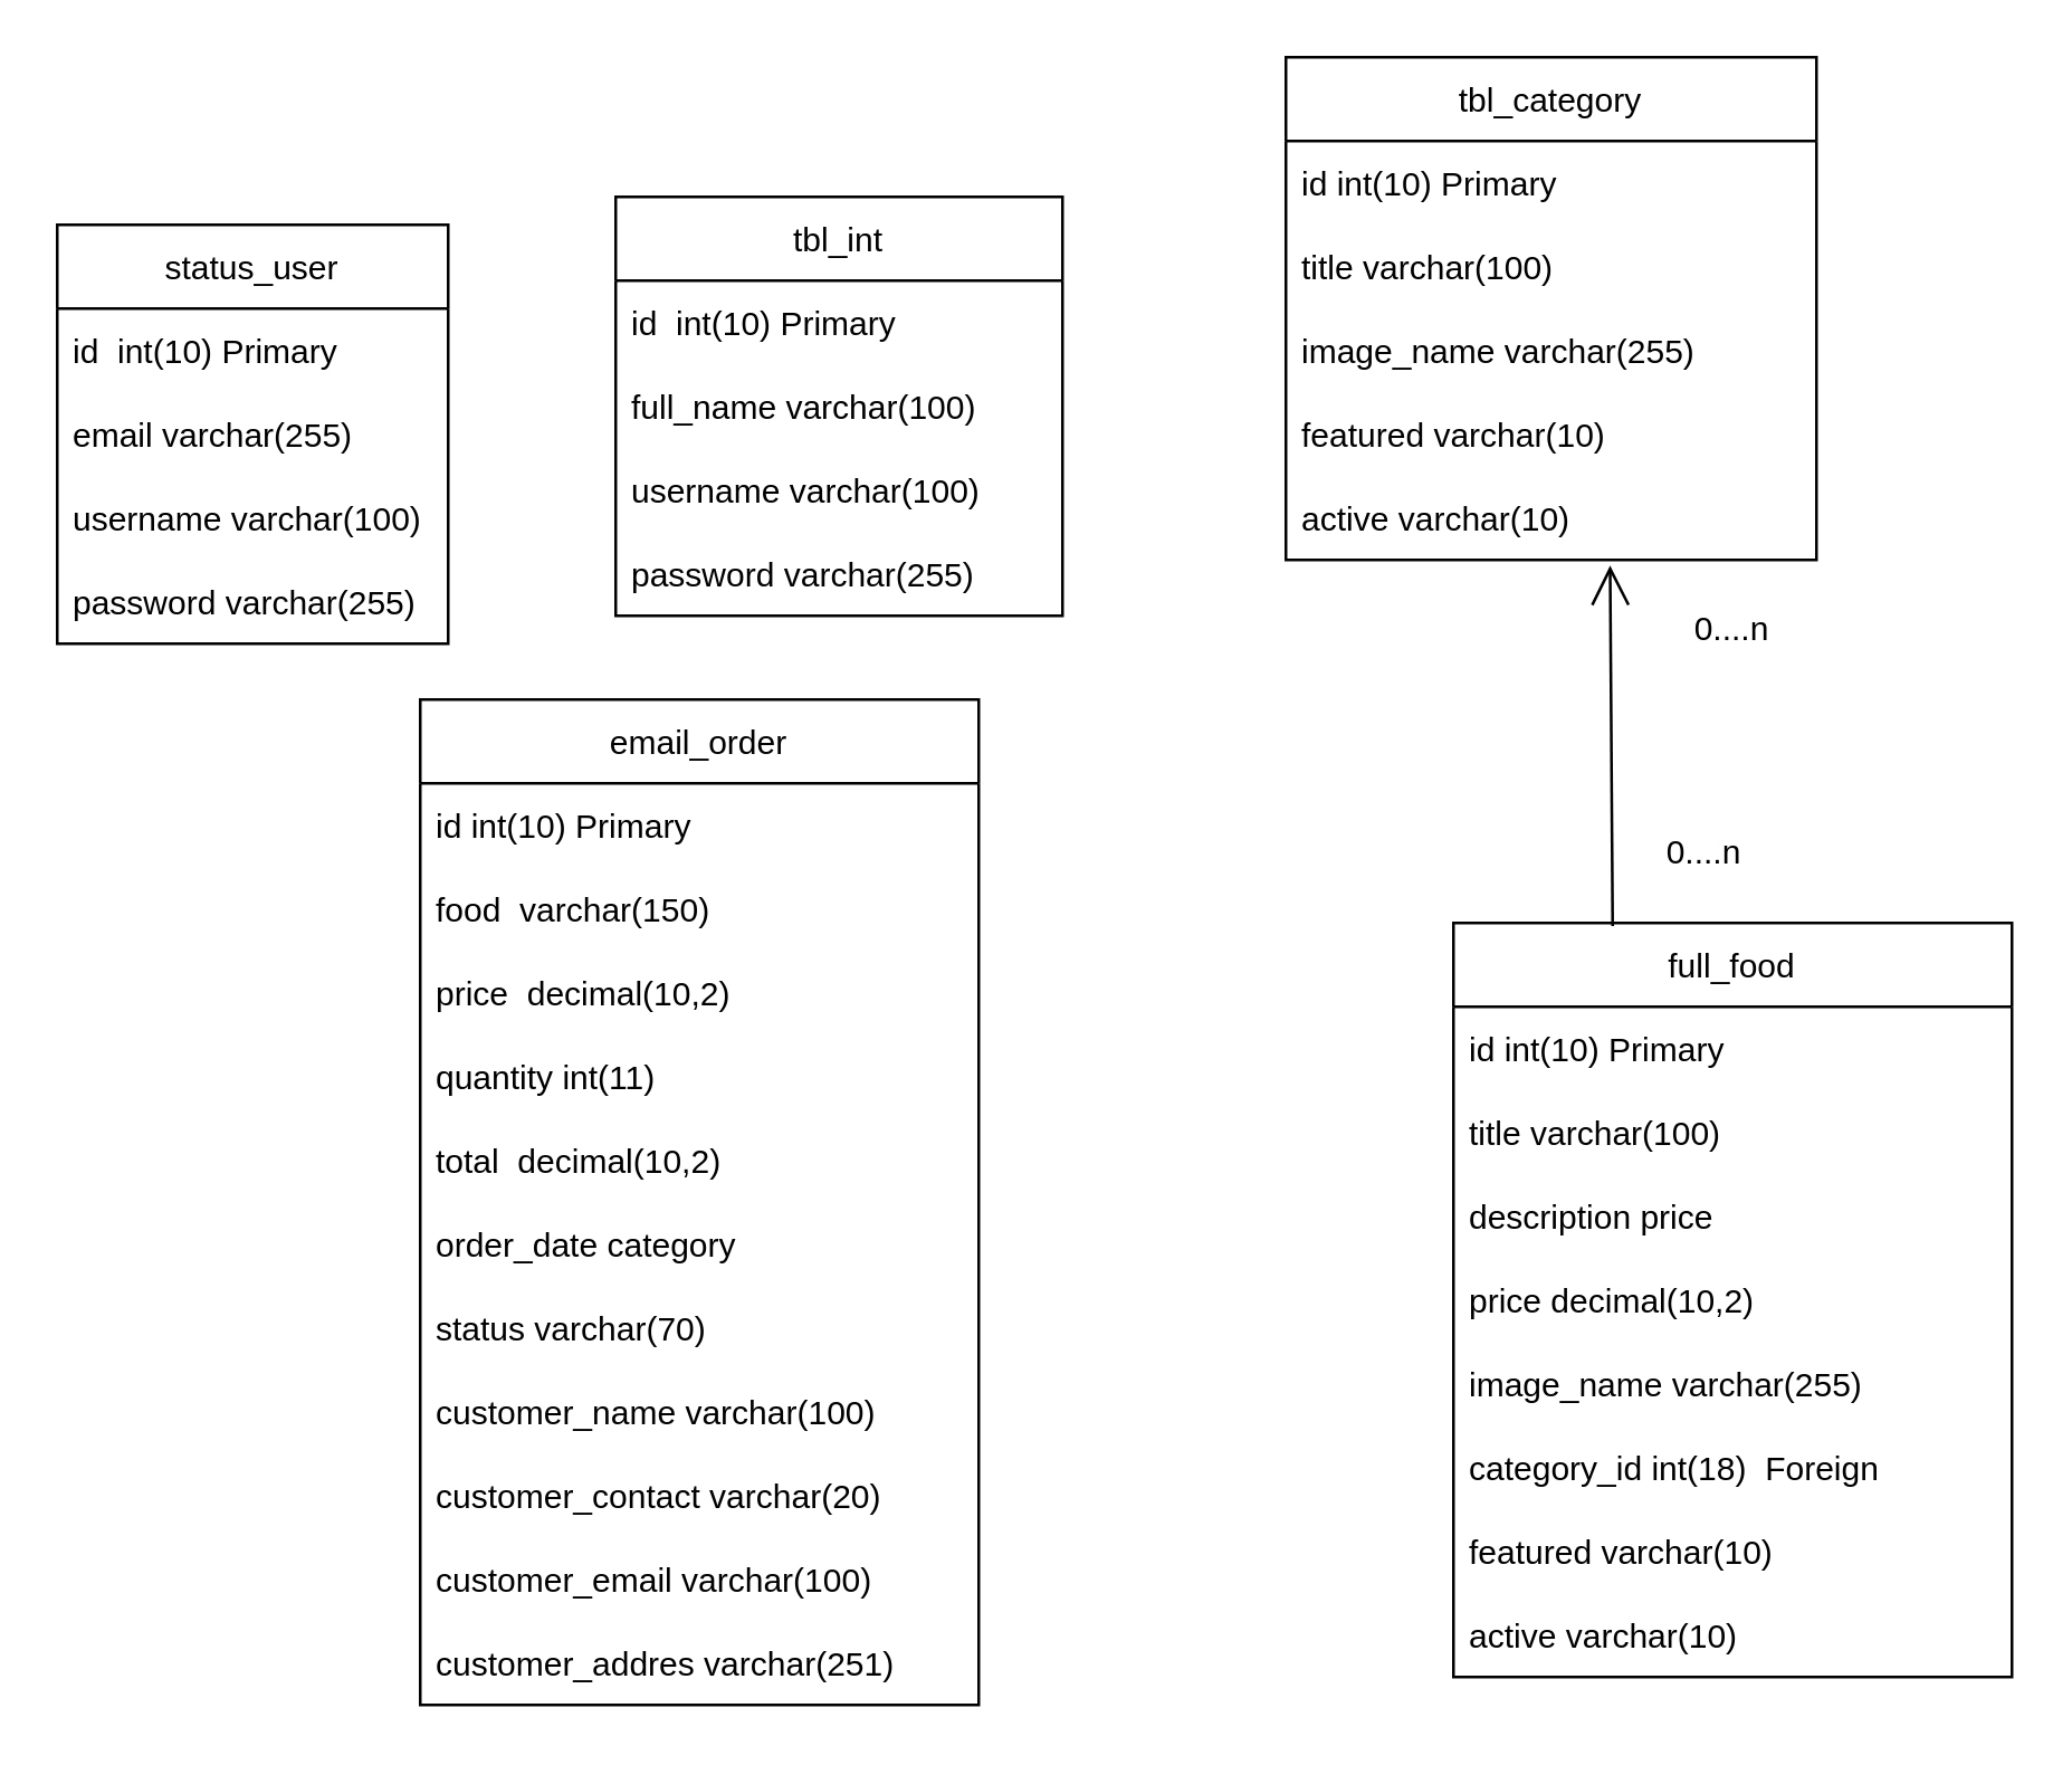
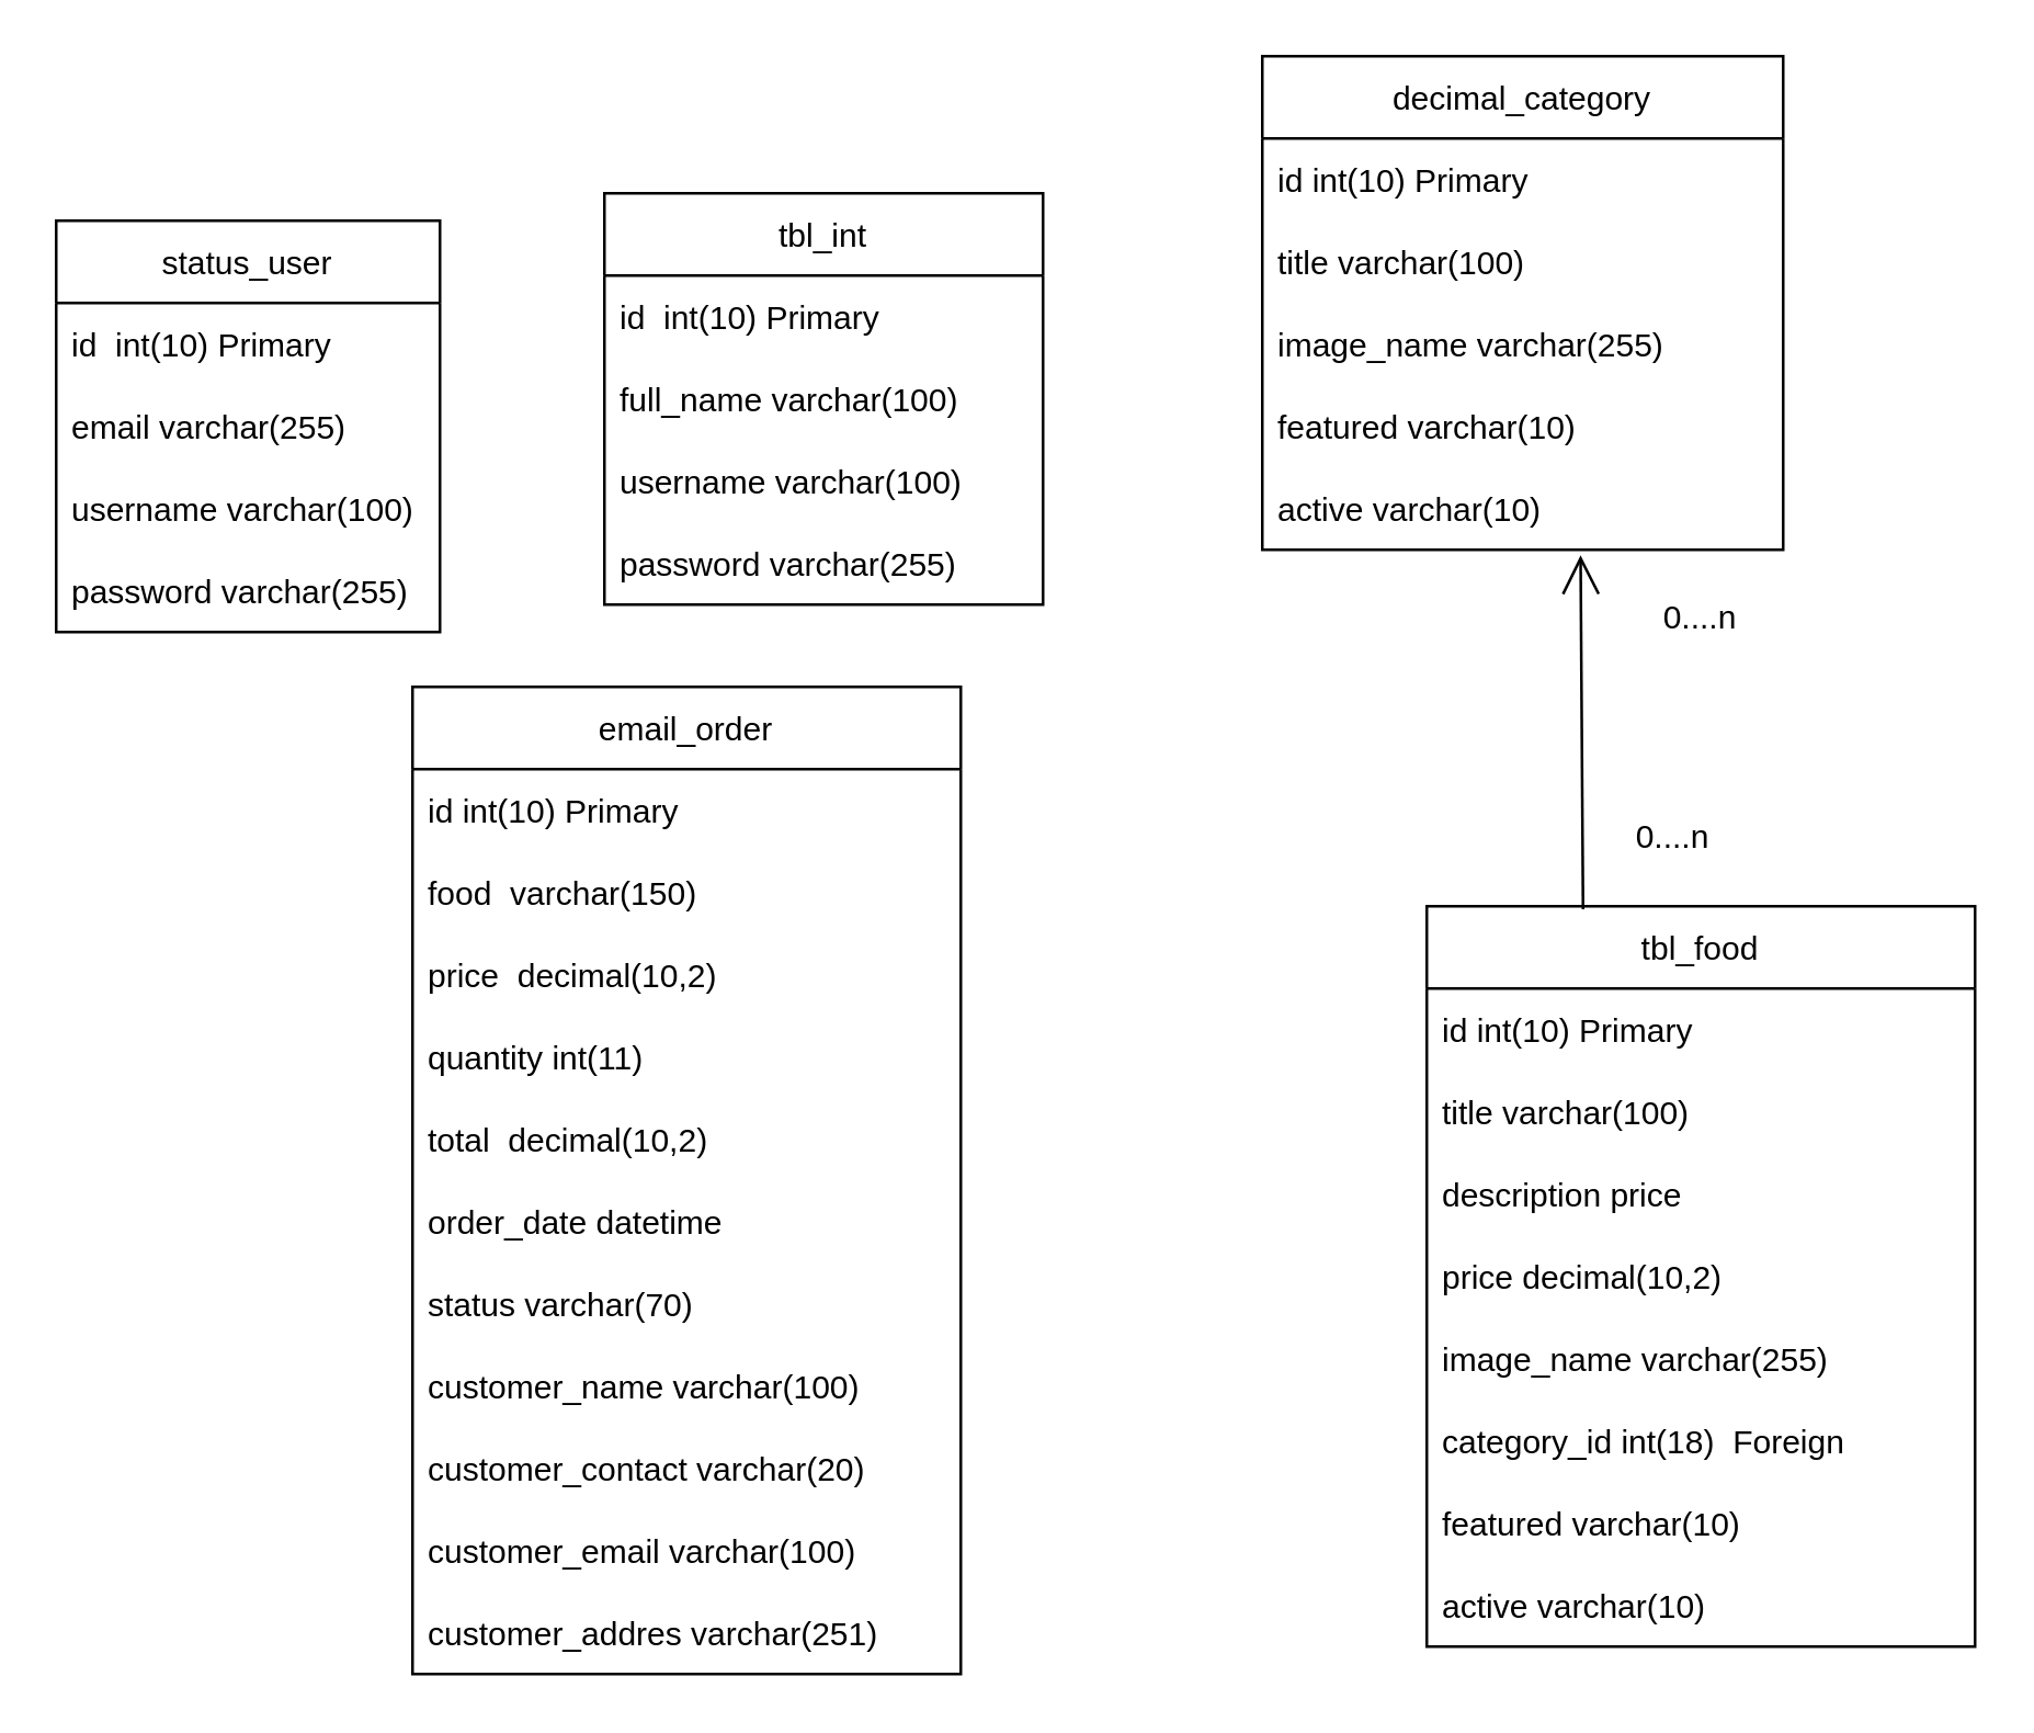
- <mxCell id="19" value="tbl_category" style="swimlane;fontStyle=0;childLayout=stackLayout;horizontal=1;startSize=30;horizontalStack=0;resizeParent=1;resizeParentMax=0;resizeLast=0;collapsible=1;marginBottom=0;" parent="1" vertex="1"><mxGeometry x="460" y="20" width="190" height="180" as="geometry" /></mxCell>
+ <mxCell id="19" value="decimal_category" style="swimlane;fontStyle=0;childLayout=stackLayout;horizontal=1;startSize=30;horizontalStack=0;resizeParent=1;resizeParentMax=0;resizeLast=0;collapsible=1;marginBottom=0;" parent="1" vertex="1"><mxGeometry x="460" y="20" width="190" height="180" as="geometry" /></mxCell>
- <mxCell id="25" value="full_food" style="swimlane;fontStyle=0;childLayout=stackLayout;horizontal=1;startSize=30;horizontalStack=0;resizeParent=1;resizeParentMax=0;resizeLast=0;collapsible=1;marginBottom=0;" parent="1" vertex="1"><mxGeometry x="520" y="330" width="200" height="270" as="geometry" /></mxCell>
+ <mxCell id="25" value="tbl_food" style="swimlane;fontStyle=0;childLayout=stackLayout;horizontal=1;startSize=30;horizontalStack=0;resizeParent=1;resizeParentMax=0;resizeLast=0;collapsible=1;marginBottom=0;" parent="1" vertex="1"><mxGeometry x="520" y="330" width="200" height="270" as="geometry" /></mxCell>
- <mxCell id="13" value="order_date category" style="text;strokeColor=none;fillColor=none;align=left;verticalAlign=middle;spacingLeft=4;spacingRight=4;overflow=hidden;points=[[0,0.5],[1,0.5]];portConstraint=eastwest;rotatable=0;" parent="7" vertex="1"><mxGeometry y="180" width="200" height="30" as="geometry" /></mxCell>
+ <mxCell id="13" value="order_date datetime" style="text;strokeColor=none;fillColor=none;align=left;verticalAlign=middle;spacingLeft=4;spacingRight=4;overflow=hidden;points=[[0,0.5],[1,0.5]];portConstraint=eastwest;rotatable=0;" parent="7" vertex="1"><mxGeometry y="180" width="200" height="30" as="geometry" /></mxCell>
